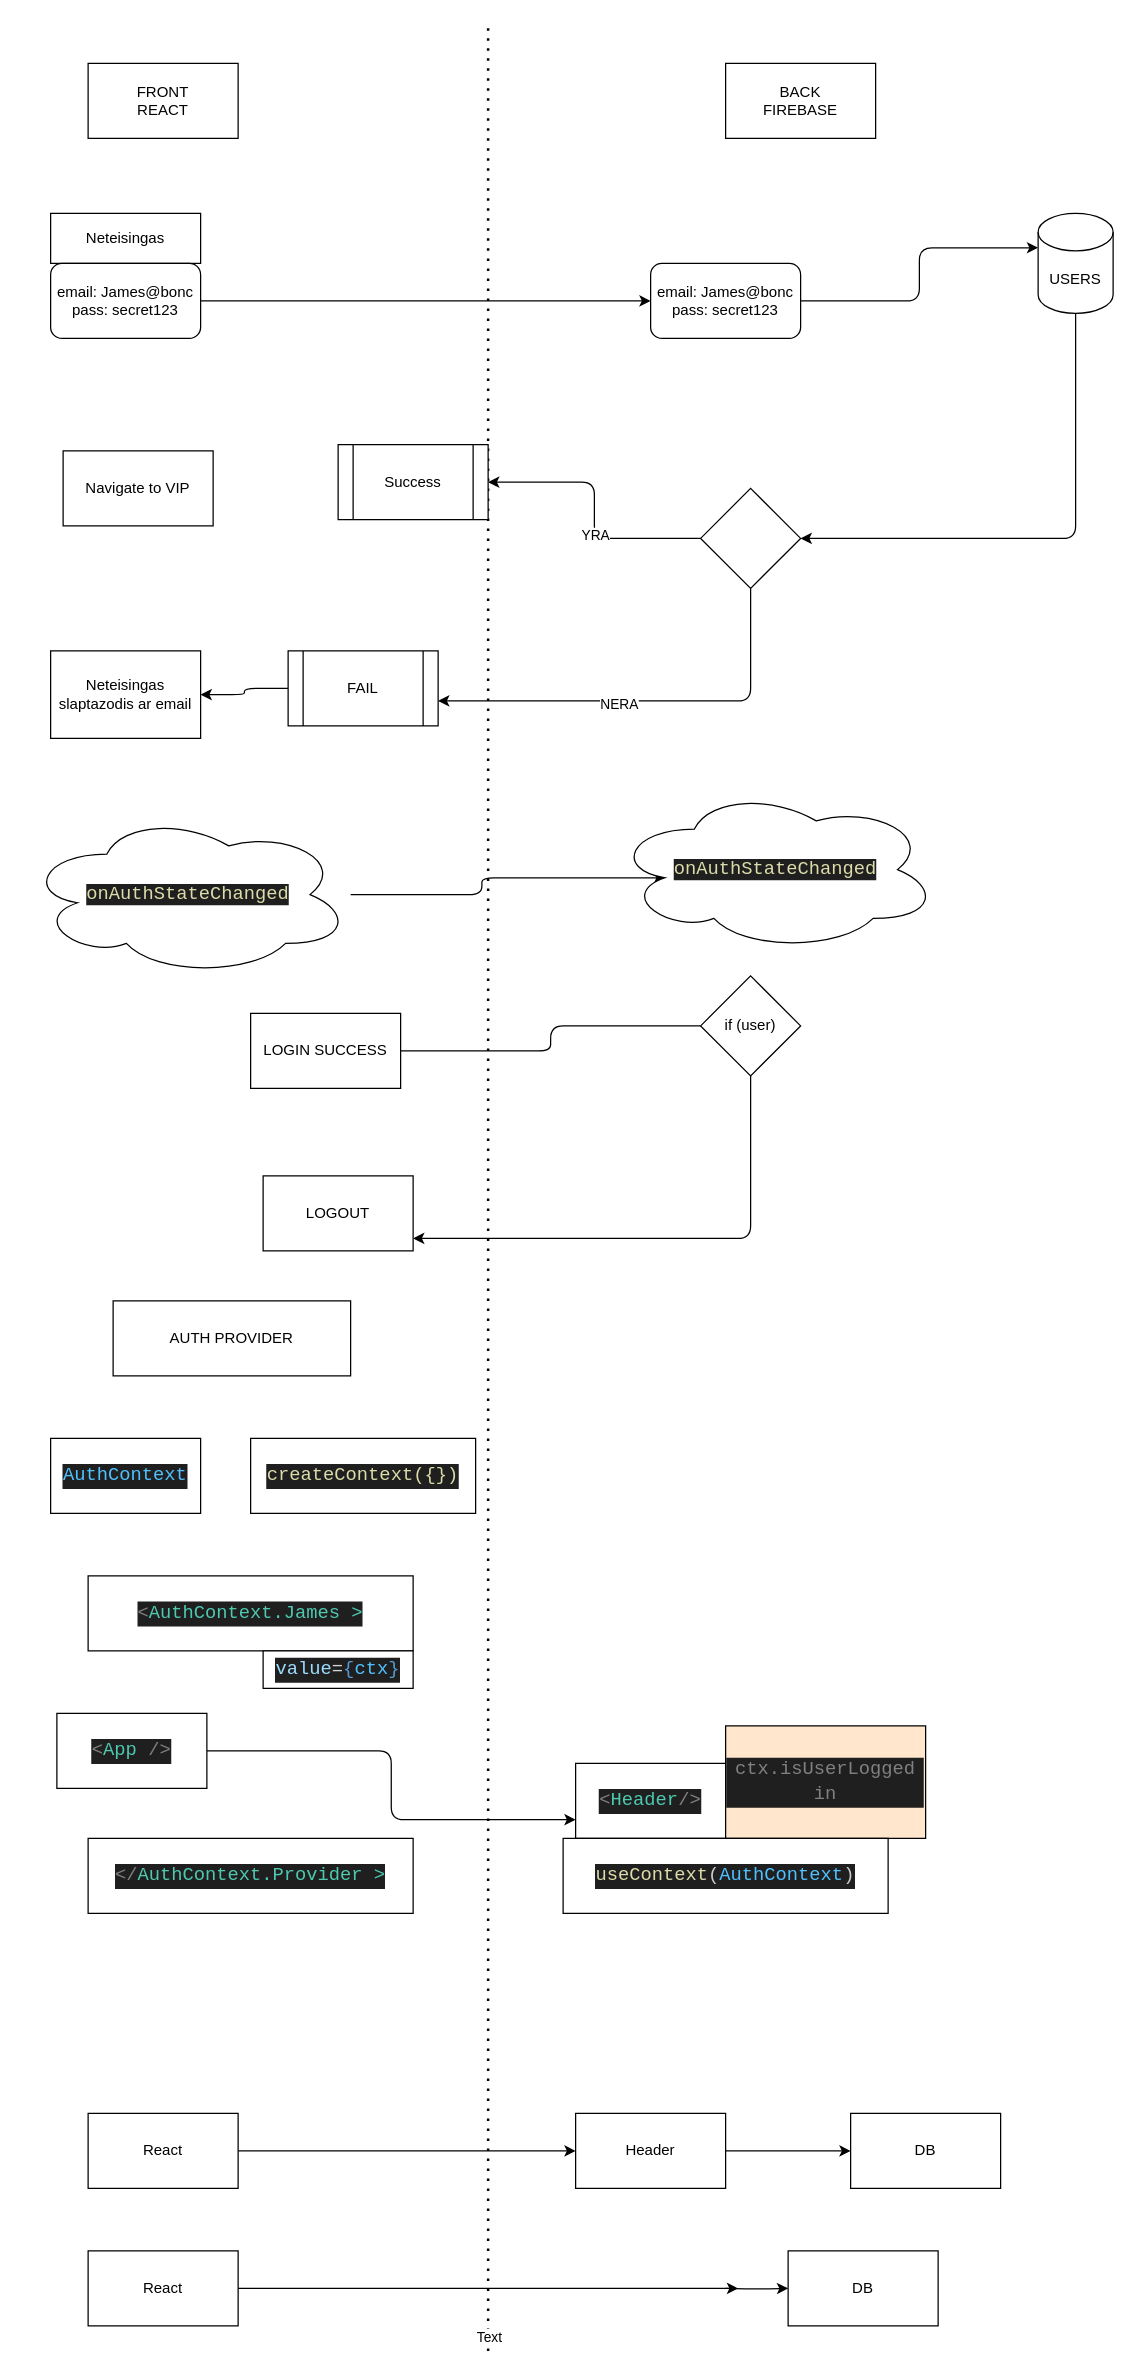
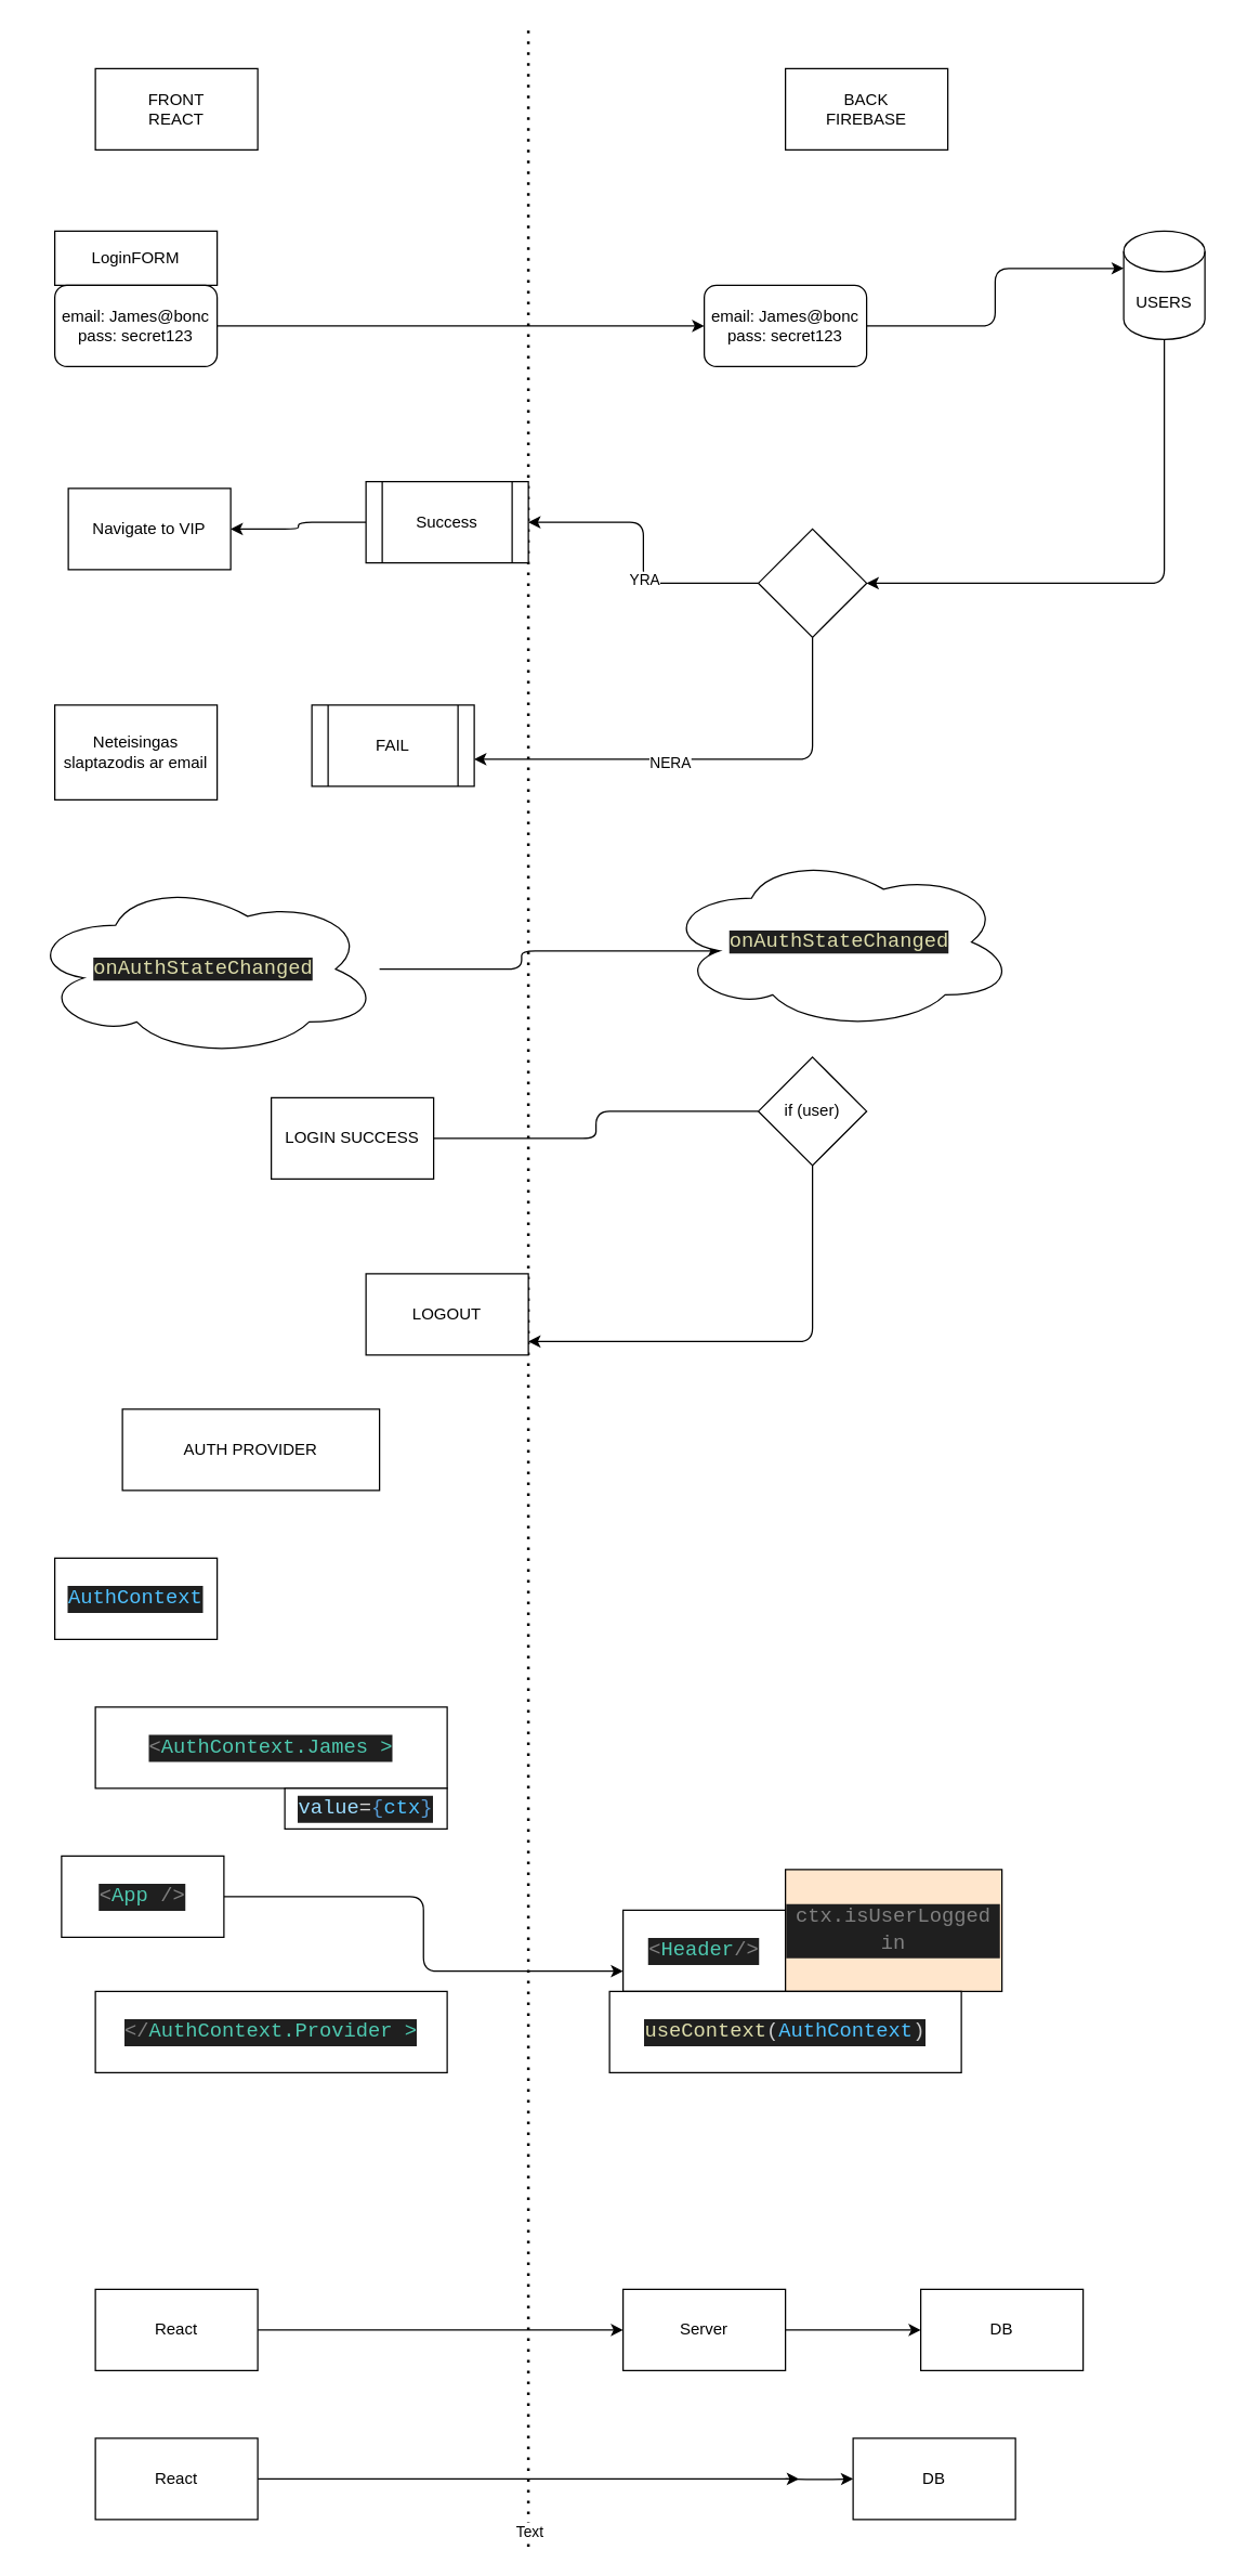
- <mxCell id="6" value="Neteisingas" style="rounded=0;whiteSpace=wrap;html=1;" vertex="1" parent="1"><mxGeometry x="40" y="170" width="120" height="40" as="geometry" /></mxCell>
+ <mxCell id="6" value="LoginFORM" style="rounded=0;whiteSpace=wrap;html=1;" vertex="1" parent="1"><mxGeometry x="40" y="170" width="120" height="40" as="geometry" /></mxCell>
+ <mxCell id="18" style="edgeStyle=orthogonalEdgeStyle;html=1;entryX=1;entryY=0.5;entryDx=0;entryDy=0;" edge="1" parent="1" source="19" target="22"><mxGeometry relative="1" as="geometry" /></mxCell>
- <mxCell id="20" style="edgeStyle=orthogonalEdgeStyle;html=1;entryX=1;entryY=0.5;entryDx=0;entryDy=0;" edge="1" parent="1" source="21" target="23"><mxGeometry relative="1" as="geometry" /></mxCell>
- <mxCell id="31" value="LOGOUT" style="rounded=0;whiteSpace=wrap;html=1;" vertex="1" parent="1"><mxGeometry x="210" y="940" width="120" height="60" as="geometry" /></mxCell>
+ <mxCell id="31" value="LOGOUT" style="rounded=0;whiteSpace=wrap;html=1;" vertex="1" parent="1"><mxGeometry x="270" y="940" width="120" height="60" as="geometry" /></mxCell>
- <mxCell id="33" value="&lt;div style=&quot;color: rgb(204, 204, 204); background-color: rgb(31, 31, 31); font-family: &amp;quot;Cascadia code PL&amp;quot;, Menlo, Monaco, &amp;quot;Courier New&amp;quot;, monospace, Consolas, &amp;quot;Courier New&amp;quot;, monospace; font-size: 15px; line-height: 20px;&quot;&gt;&lt;span style=&quot;color: #dcdcaa;&quot;&gt;createContext({})&lt;/span&gt;&lt;/div&gt;" style="rounded=0;whiteSpace=wrap;html=1;" vertex="1" parent="1"><mxGeometry x="200" y="1150" width="180" height="60" as="geometry" /></mxCell>
- <mxCell id="46" value="Header" style="rounded=0;whiteSpace=wrap;html=1;" vertex="1" parent="1"><mxGeometry x="460" y="1690" width="120" height="60" as="geometry" /></mxCell>
+ <mxCell id="46" value="Server" style="rounded=0;whiteSpace=wrap;html=1;" vertex="1" parent="1"><mxGeometry x="460" y="1690" width="120" height="60" as="geometry" /></mxCell>
